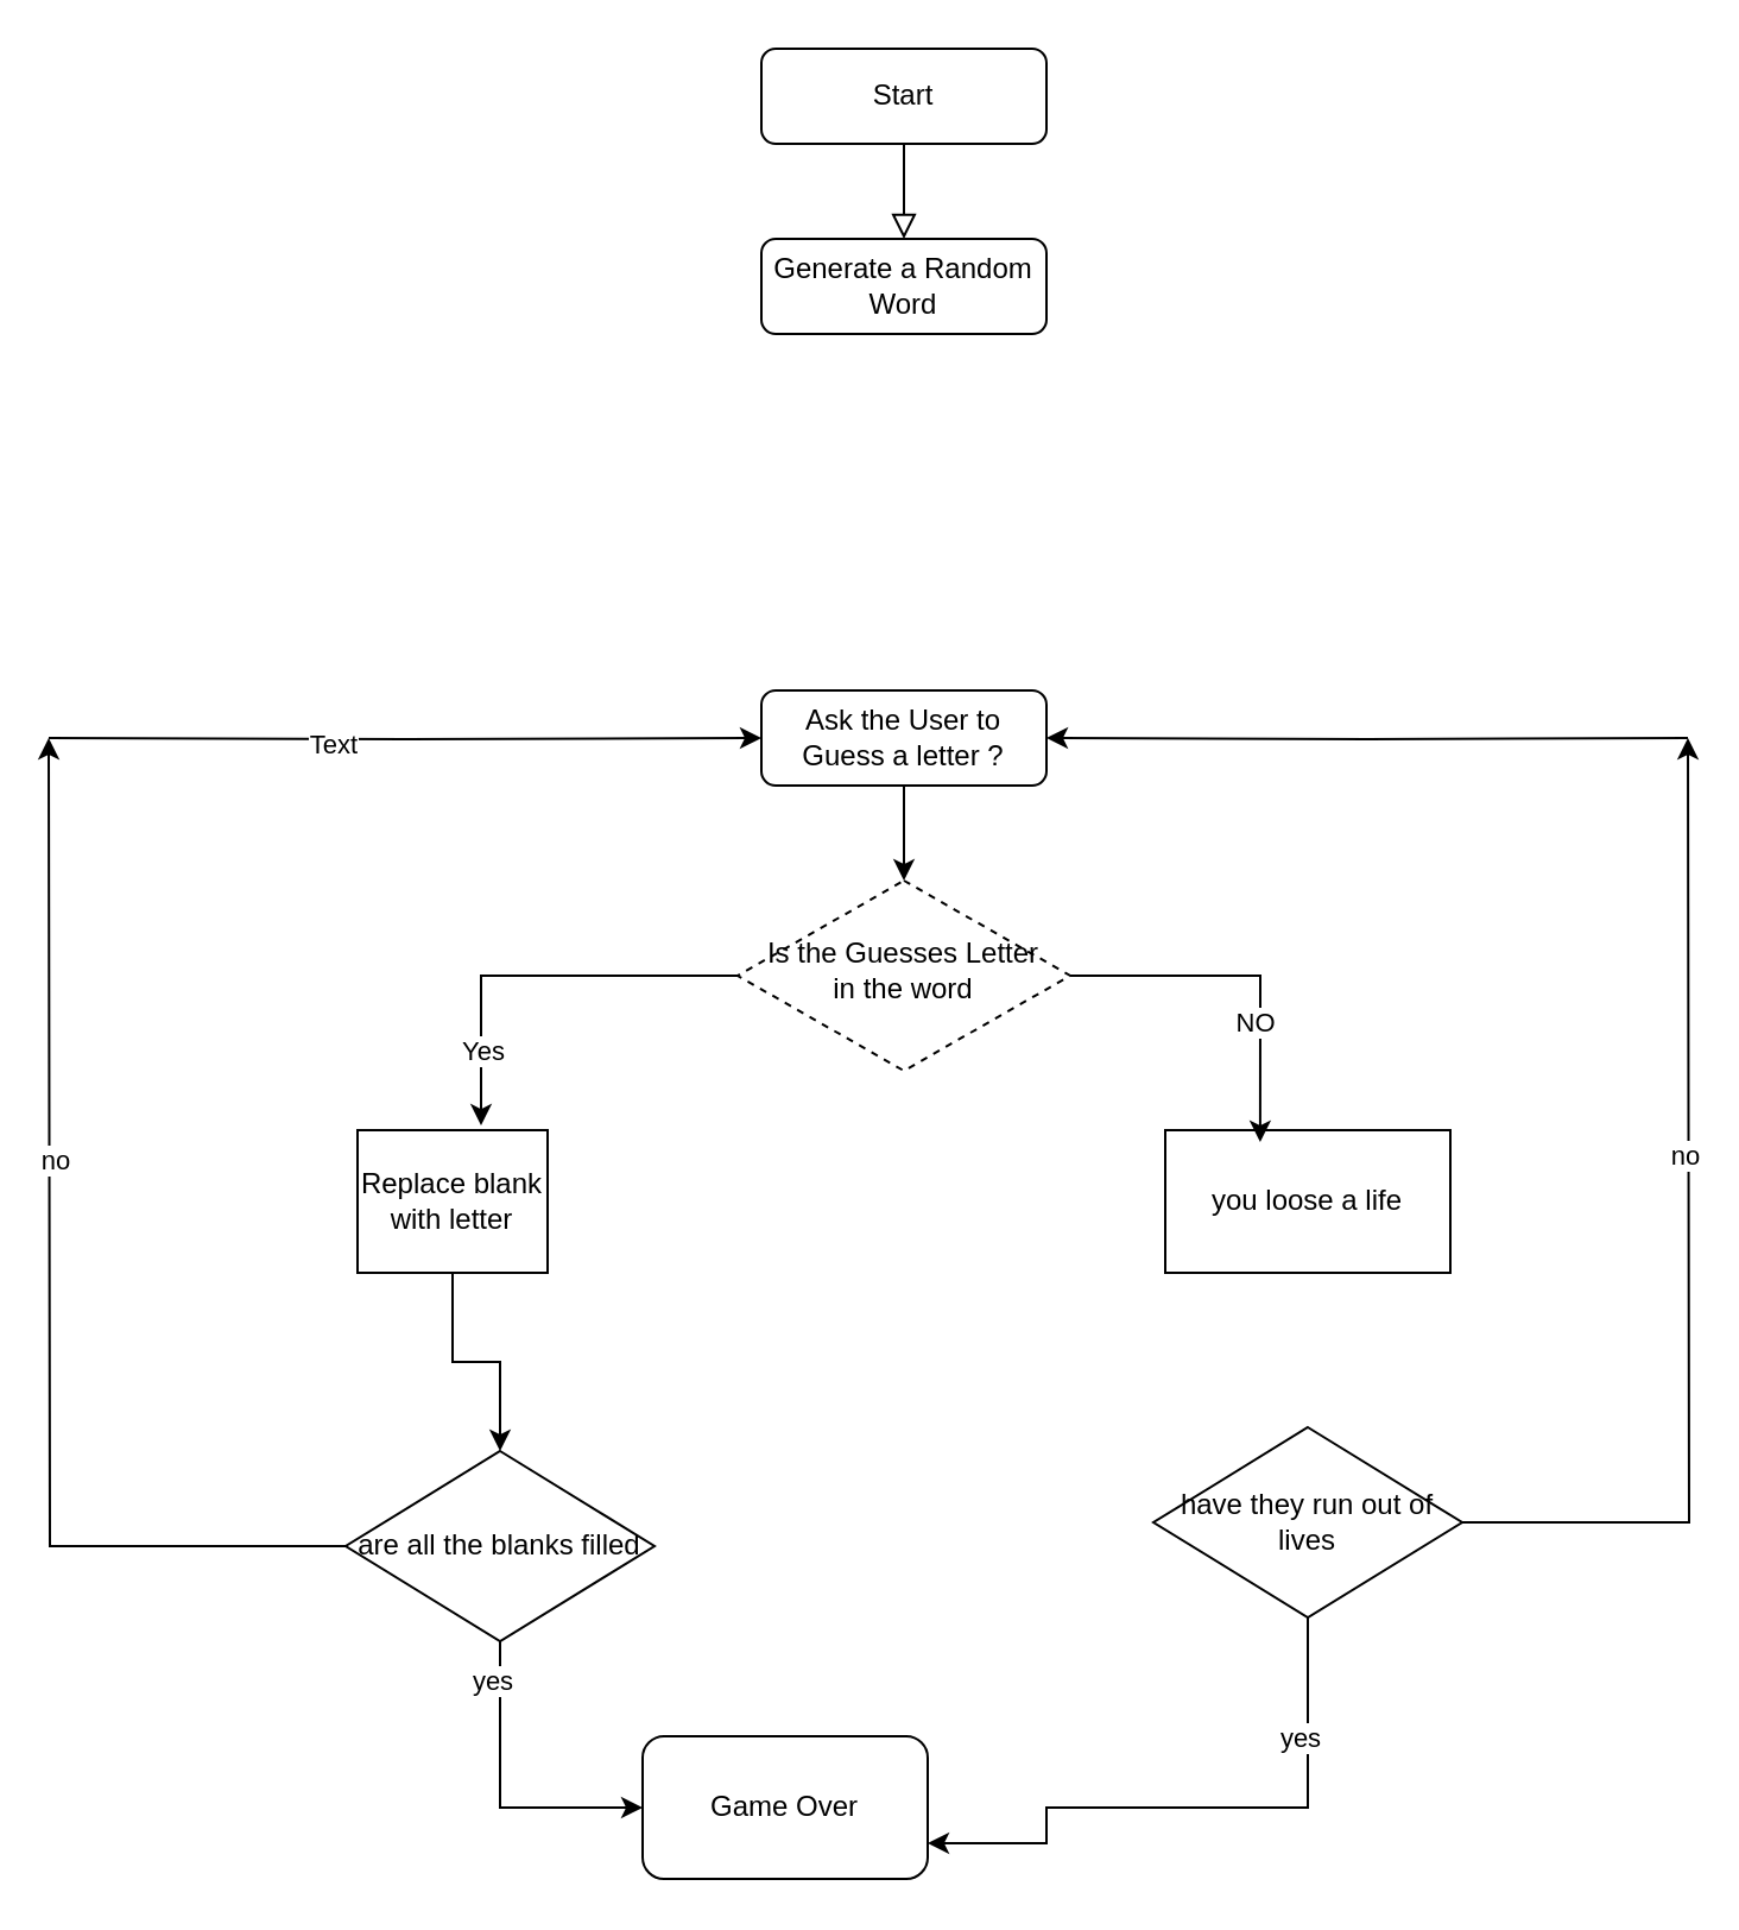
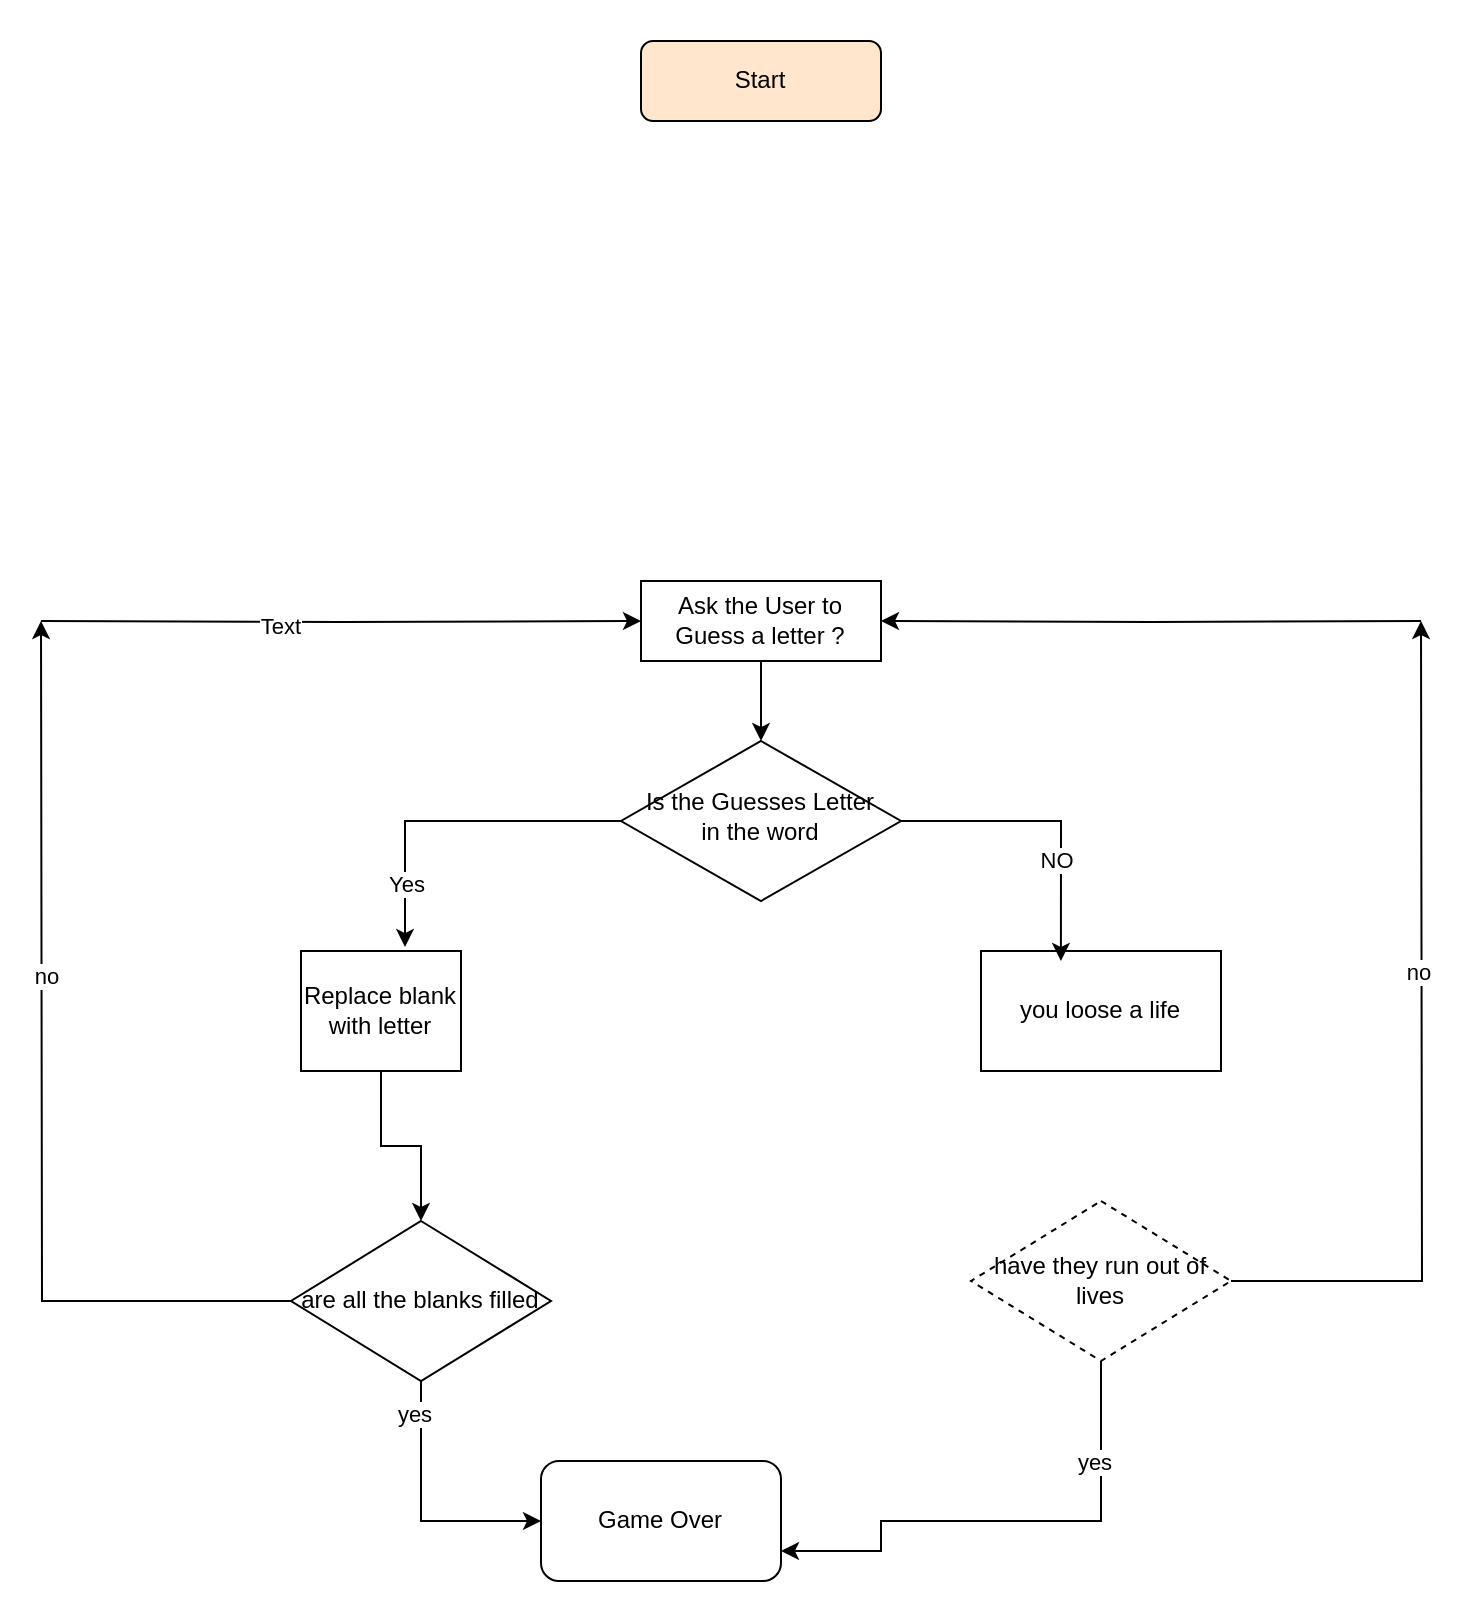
- <mxCell id="2" value="Start" style="rounded=1;whiteSpace=wrap;html=1;fontSize=12;glass=0;strokeWidth=1;shadow=0;" parent="1" vertex="1"><mxGeometry x="320" y="20" width="120" height="40" as="geometry" /></mxCell>
+ <mxCell id="2" value="Start" style="rounded=1;whiteSpace=wrap;html=1;fontSize=12;glass=0;strokeWidth=1;shadow=0;fillColor=#ffe6cc;" parent="1" vertex="1"><mxGeometry x="320" y="20" width="120" height="40" as="geometry" /></mxCell>
- <mxCell id="9" value="" style="rounded=0;html=1;jettySize=auto;orthogonalLoop=1;fontSize=11;endArrow=block;endFill=0;endSize=8;strokeWidth=1;shadow=0;labelBackgroundColor=none;edgeStyle=orthogonalEdgeStyle;" edge="1" parent="1" source="2" target="10"><mxGeometry relative="1" as="geometry"><mxPoint x="170" y="70" as="sourcePoint" /><mxPoint x="180" y="240" as="targetPoint" /></mxGeometry></mxCell>
- <mxCell id="10" value="Generate a Random Word" style="rounded=1;whiteSpace=wrap;html=1;fontSize=12;glass=0;strokeWidth=1;shadow=0;" vertex="1" parent="1"><mxGeometry x="320" y="100" width="120" height="40" as="geometry" /></mxCell>
- <mxCell id="8" value="Ask the User to Guess a letter ?" style="rounded=1;whiteSpace=wrap;html=1;fontSize=12;glass=0;strokeWidth=1;shadow=0;" parent="1" vertex="1"><mxGeometry x="320" y="290" width="120" height="40" as="geometry" /></mxCell>
+ <mxCell id="8" value="Ask the User to Guess a letter ?" style="whiteSpace=wrap;html=1;fontSize=12;glass=0;strokeWidth=1;shadow=0;rounded=0;" parent="1" vertex="1"><mxGeometry x="320" y="290" width="120" height="40" as="geometry" /></mxCell>
- <mxCell id="3" value="Is the Guesses Letter &lt;br&gt;in the word" style="rhombus;whiteSpace=wrap;html=1;shadow=0;fontFamily=Helvetica;fontSize=12;align=center;strokeWidth=1;spacing=6;spacingTop=-4;dashed=1;" parent="1" vertex="1"><mxGeometry x="310" y="370" width="140" height="80" as="geometry" /></mxCell>
+ <mxCell id="3" value="Is the Guesses Letter &lt;br&gt;in the word" style="rhombus;whiteSpace=wrap;html=1;shadow=0;fontFamily=Helvetica;fontSize=12;align=center;strokeWidth=1;spacing=6;spacingTop=-4;" parent="1" vertex="1"><mxGeometry x="310" y="370" width="140" height="80" as="geometry" /></mxCell>
- <mxCell id="22" value="have they run out of lives" style="rhombus;whiteSpace=wrap;html=1;" vertex="1" parent="1"><mxGeometry x="485" y="600" width="130" height="80" as="geometry" /></mxCell>
+ <mxCell id="22" value="have they run out of lives" style="rhombus;whiteSpace=wrap;html=1;dashed=1;" vertex="1" parent="1"><mxGeometry x="485" y="600" width="130" height="80" as="geometry" /></mxCell>
